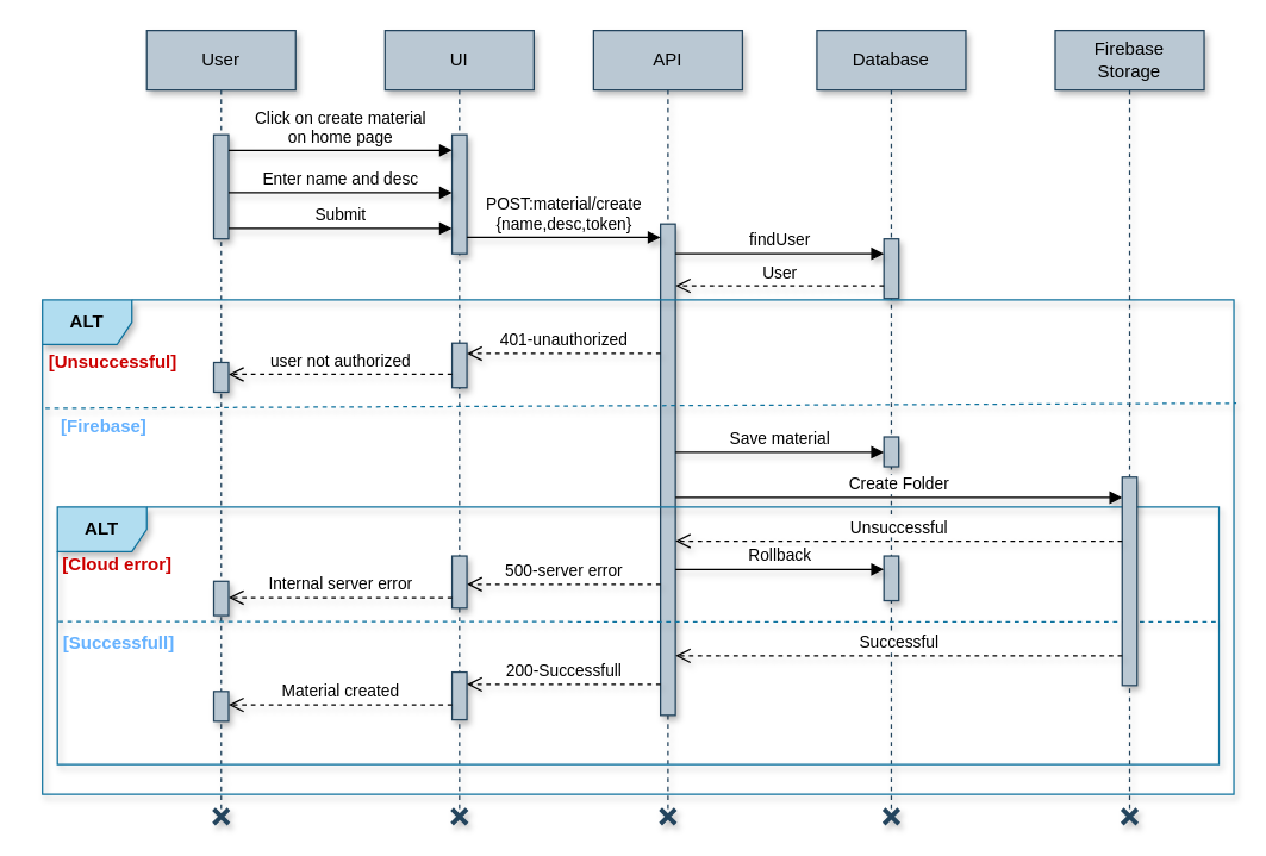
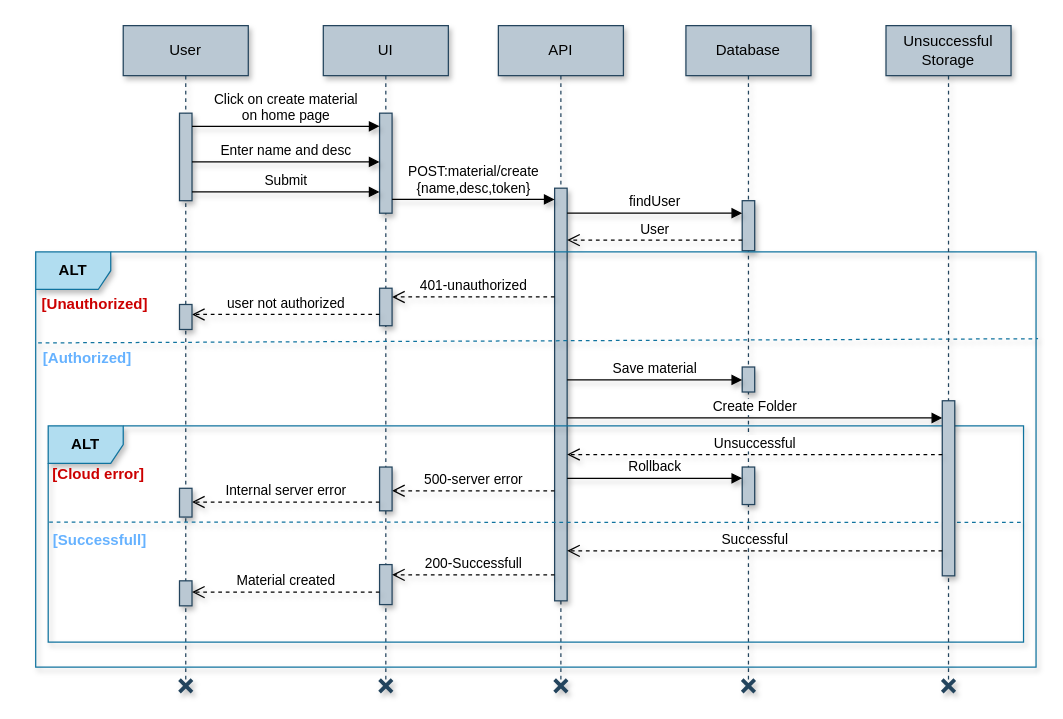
- <mxCell id="43" value="Firebase&lt;div&gt;Storage&lt;/div&gt;" style="shape=umlLifeline;perimeter=lifelinePerimeter;whiteSpace=wrap;html=1;container=1;dropTarget=0;collapsible=0;recursiveResize=0;outlineConnect=0;portConstraint=eastwest;newEdgeStyle={&quot;edgeStyle&quot;:&quot;elbowEdgeStyle&quot;,&quot;elbow&quot;:&quot;vertical&quot;,&quot;curved&quot;:0,&quot;rounded&quot;:0};fillColor=#bac8d3;strokeColor=#23445d;shadow=1;" parent="1" vertex="1"><mxGeometry x="708" y="20" width="100" height="523" as="geometry" /></mxCell>
+ <mxCell id="43" value="Unsuccessful&lt;div&gt;Storage&lt;/div&gt;" style="shape=umlLifeline;perimeter=lifelinePerimeter;whiteSpace=wrap;html=1;container=1;dropTarget=0;collapsible=0;recursiveResize=0;outlineConnect=0;portConstraint=eastwest;newEdgeStyle={&quot;edgeStyle&quot;:&quot;elbowEdgeStyle&quot;,&quot;elbow&quot;:&quot;vertical&quot;,&quot;curved&quot;:0,&quot;rounded&quot;:0};fillColor=#bac8d3;strokeColor=#23445d;shadow=1;" parent="1" vertex="1"><mxGeometry x="708" y="20" width="100" height="523" as="geometry" /></mxCell>
- <mxCell id="19" value="&lt;b&gt;&lt;font color=&quot;#cc0000&quot;&gt;[Unsuccessful]&lt;/font&gt;&lt;/b&gt;" style="text;html=1;align=center;verticalAlign=middle;resizable=0;points=[];autosize=1;strokeColor=none;fillColor=none;shadow=1;" parent="1" vertex="1"><mxGeometry x="20" y="228" width="110" height="30" as="geometry" /></mxCell>
+ <mxCell id="19" value="&lt;b&gt;&lt;font color=&quot;#cc0000&quot;&gt;[Unauthorized]&lt;/font&gt;&lt;/b&gt;" style="text;html=1;align=center;verticalAlign=middle;resizable=0;points=[];autosize=1;strokeColor=none;fillColor=none;shadow=1;" parent="1" vertex="1"><mxGeometry x="20" y="228" width="110" height="30" as="geometry" /></mxCell>
- <mxCell id="28" value="&lt;b&gt;&lt;font color=&quot;#66b2ff&quot;&gt;[Firebase]&lt;/font&gt;&lt;/b&gt;" style="text;html=1;align=center;verticalAlign=middle;resizable=0;points=[];autosize=1;strokeColor=none;fillColor=none;shadow=1;" parent="1" vertex="1"><mxGeometry x="24" y="271" width="90" height="30" as="geometry" /></mxCell>
+ <mxCell id="28" value="&lt;b&gt;&lt;font color=&quot;#66b2ff&quot;&gt;[Authorized]&lt;/font&gt;&lt;/b&gt;" style="text;html=1;align=center;verticalAlign=middle;resizable=0;points=[];autosize=1;strokeColor=none;fillColor=none;shadow=1;" parent="1" vertex="1"><mxGeometry x="24" y="271" width="90" height="30" as="geometry" /></mxCell>
